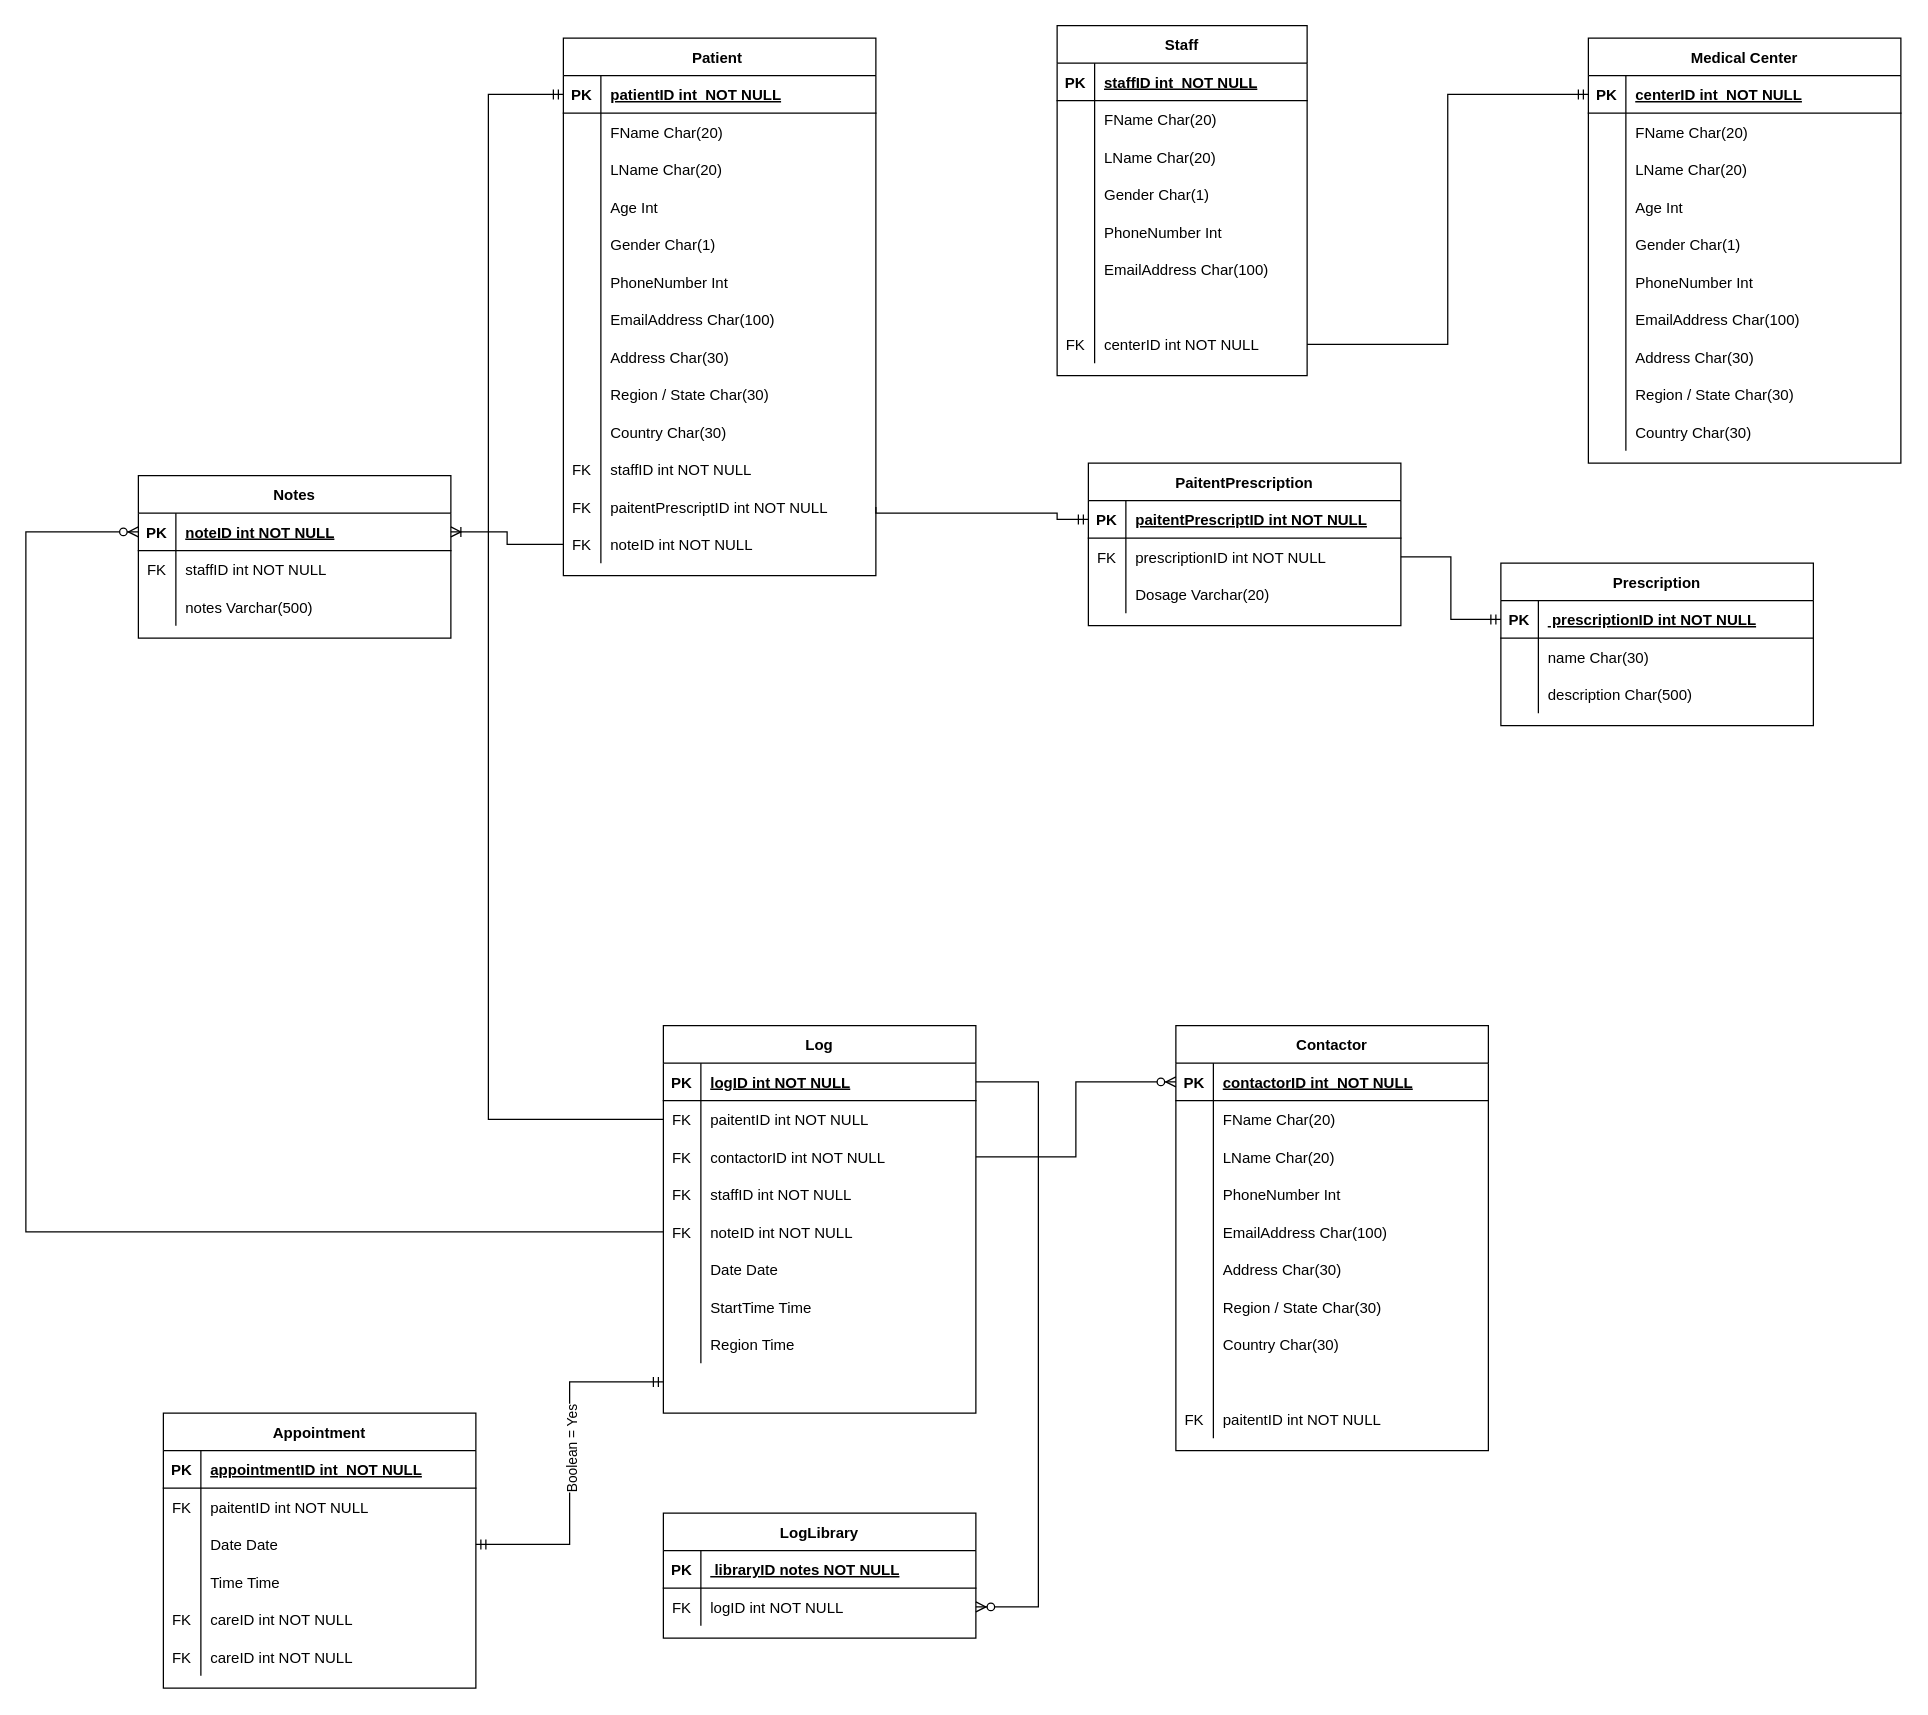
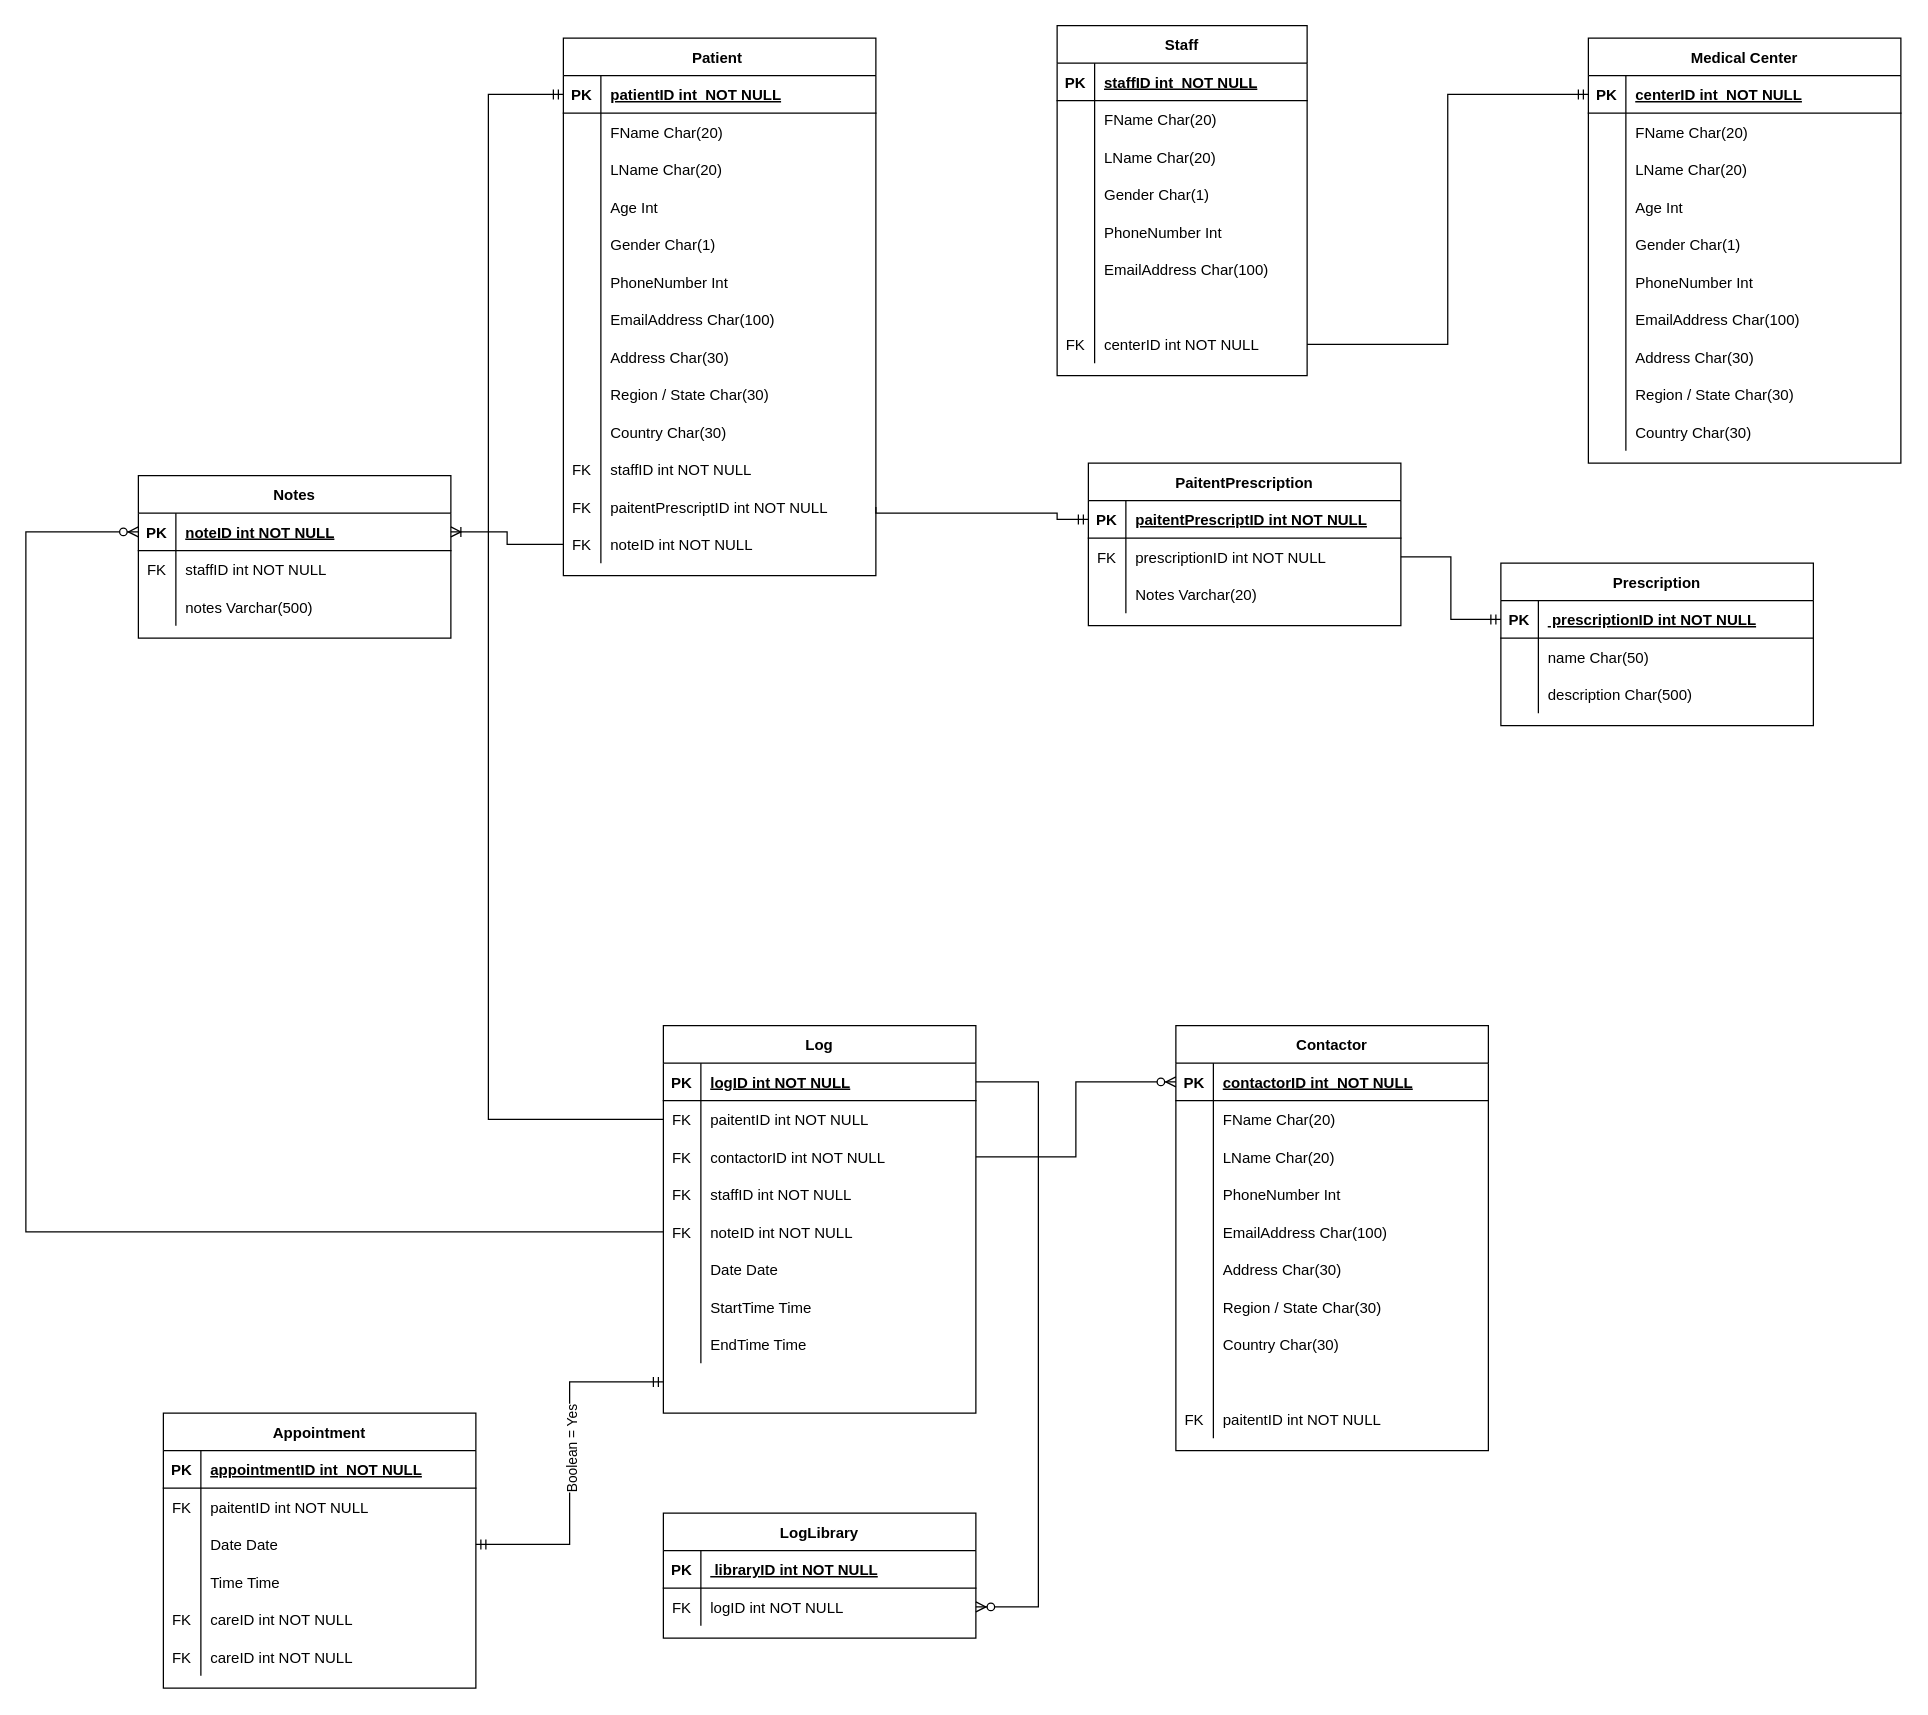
- <mxCell id="95" value="Dosage Varchar(20)" style="shape=partialRectangle;overflow=hidden;connectable=0;fillColor=none;top=0;left=0;bottom=0;right=0;align=left;spacingLeft=6;" vertex="1" parent="93"><mxGeometry x="30" width="220" height="30" as="geometry" /></mxCell>
+ <mxCell id="95" value="Notes Varchar(20)" style="shape=partialRectangle;overflow=hidden;connectable=0;fillColor=none;top=0;left=0;bottom=0;right=0;align=left;spacingLeft=6;" vertex="1" parent="93"><mxGeometry x="30" width="220" height="30" as="geometry" /></mxCell>
- <mxCell id="82" value="name Char(30)" style="shape=partialRectangle;overflow=hidden;connectable=0;fillColor=none;top=0;left=0;bottom=0;right=0;align=left;spacingLeft=6;" vertex="1" parent="80"><mxGeometry x="30" width="220" height="30" as="geometry" /></mxCell>
+ <mxCell id="82" value="name Char(50)" style="shape=partialRectangle;overflow=hidden;connectable=0;fillColor=none;top=0;left=0;bottom=0;right=0;align=left;spacingLeft=6;" vertex="1" parent="80"><mxGeometry x="30" width="220" height="30" as="geometry" /></mxCell>
- <mxCell id="155" value="Region Time" style="shape=partialRectangle;overflow=hidden;connectable=0;fillColor=none;top=0;left=0;bottom=0;right=0;align=left;spacingLeft=6;" vertex="1" parent="153"><mxGeometry x="30" width="220" height="30" as="geometry" /></mxCell>
+ <mxCell id="155" value="EndTime Time" style="shape=partialRectangle;overflow=hidden;connectable=0;fillColor=none;top=0;left=0;bottom=0;right=0;align=left;spacingLeft=6;" vertex="1" parent="153"><mxGeometry x="30" width="220" height="30" as="geometry" /></mxCell>
- <mxCell id="194" value=" libraryID notes NOT NULL " style="shape=partialRectangle;overflow=hidden;connectable=0;fillColor=none;top=0;left=0;bottom=0;right=0;align=left;spacingLeft=6;fontStyle=5;" vertex="1" parent="192"><mxGeometry x="30" width="220" height="30" as="geometry" /></mxCell>
+ <mxCell id="194" value=" libraryID int NOT NULL " style="shape=partialRectangle;overflow=hidden;connectable=0;fillColor=none;top=0;left=0;bottom=0;right=0;align=left;spacingLeft=6;fontStyle=5;" vertex="1" parent="192"><mxGeometry x="30" width="220" height="30" as="geometry" /></mxCell>
